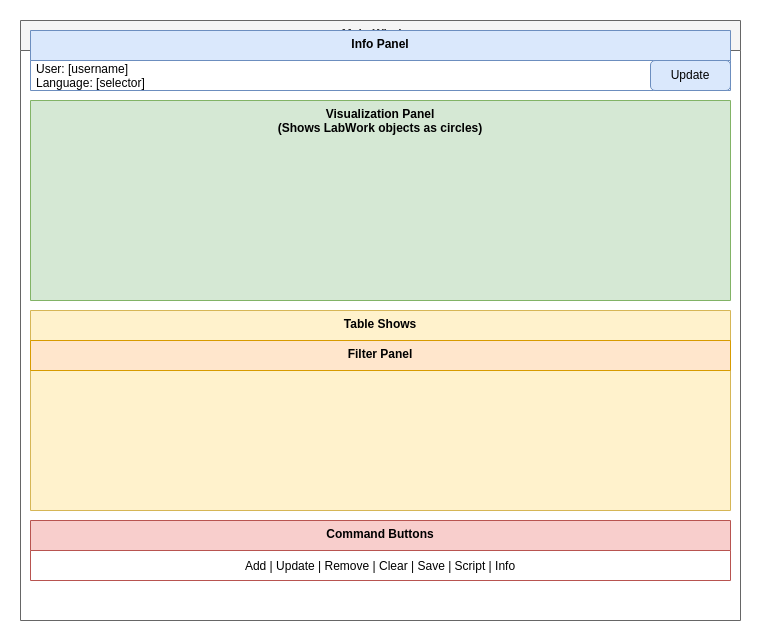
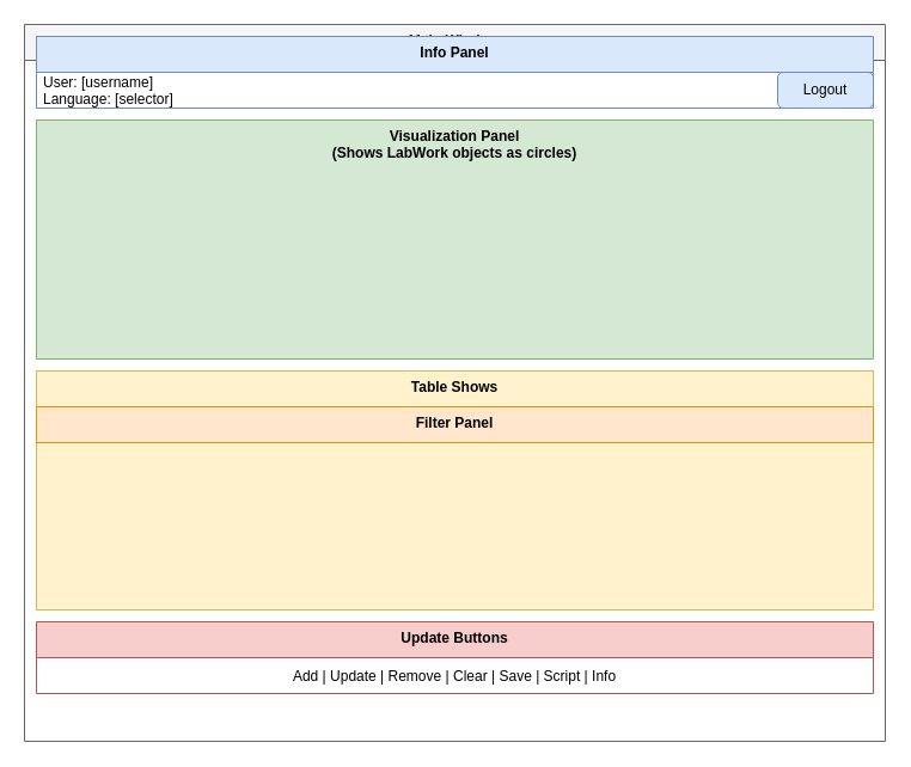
- <mxCell id="5" value="Update" style="rounded=1;whiteSpace=wrap;html=1;fillColor=#dae8fc;strokeColor=#6c8ebf;" vertex="1" parent="3"><mxGeometry x="620" y="30" width="80" height="30" as="geometry" /></mxCell>
+ <mxCell id="5" value="Logout" style="rounded=1;whiteSpace=wrap;html=1;fillColor=#dae8fc;strokeColor=#6c8ebf;" vertex="1" parent="3"><mxGeometry x="620" y="30" width="80" height="30" as="geometry" /></mxCell>
- <mxCell id="9" value="Command Buttons" style="swimlane;fontStyle=1;align=center;verticalAlign=top;childLayout=stackLayout;horizontal=1;startSize=30;horizontalStack=0;resizeParent=1;resizeParentMax=0;resizeLast=0;collapsible=1;marginBottom=0;fillColor=#f8cecc;strokeColor=#b85450;" vertex="1" parent="2"><mxGeometry x="10" y="500" width="700" height="60" as="geometry" /></mxCell>
+ <mxCell id="9" value="Update Buttons" style="swimlane;fontStyle=1;align=center;verticalAlign=top;childLayout=stackLayout;horizontal=1;startSize=30;horizontalStack=0;resizeParent=1;resizeParentMax=0;resizeLast=0;collapsible=1;marginBottom=0;fillColor=#f8cecc;strokeColor=#b85450;" vertex="1" parent="2"><mxGeometry x="10" y="500" width="700" height="60" as="geometry" /></mxCell>
